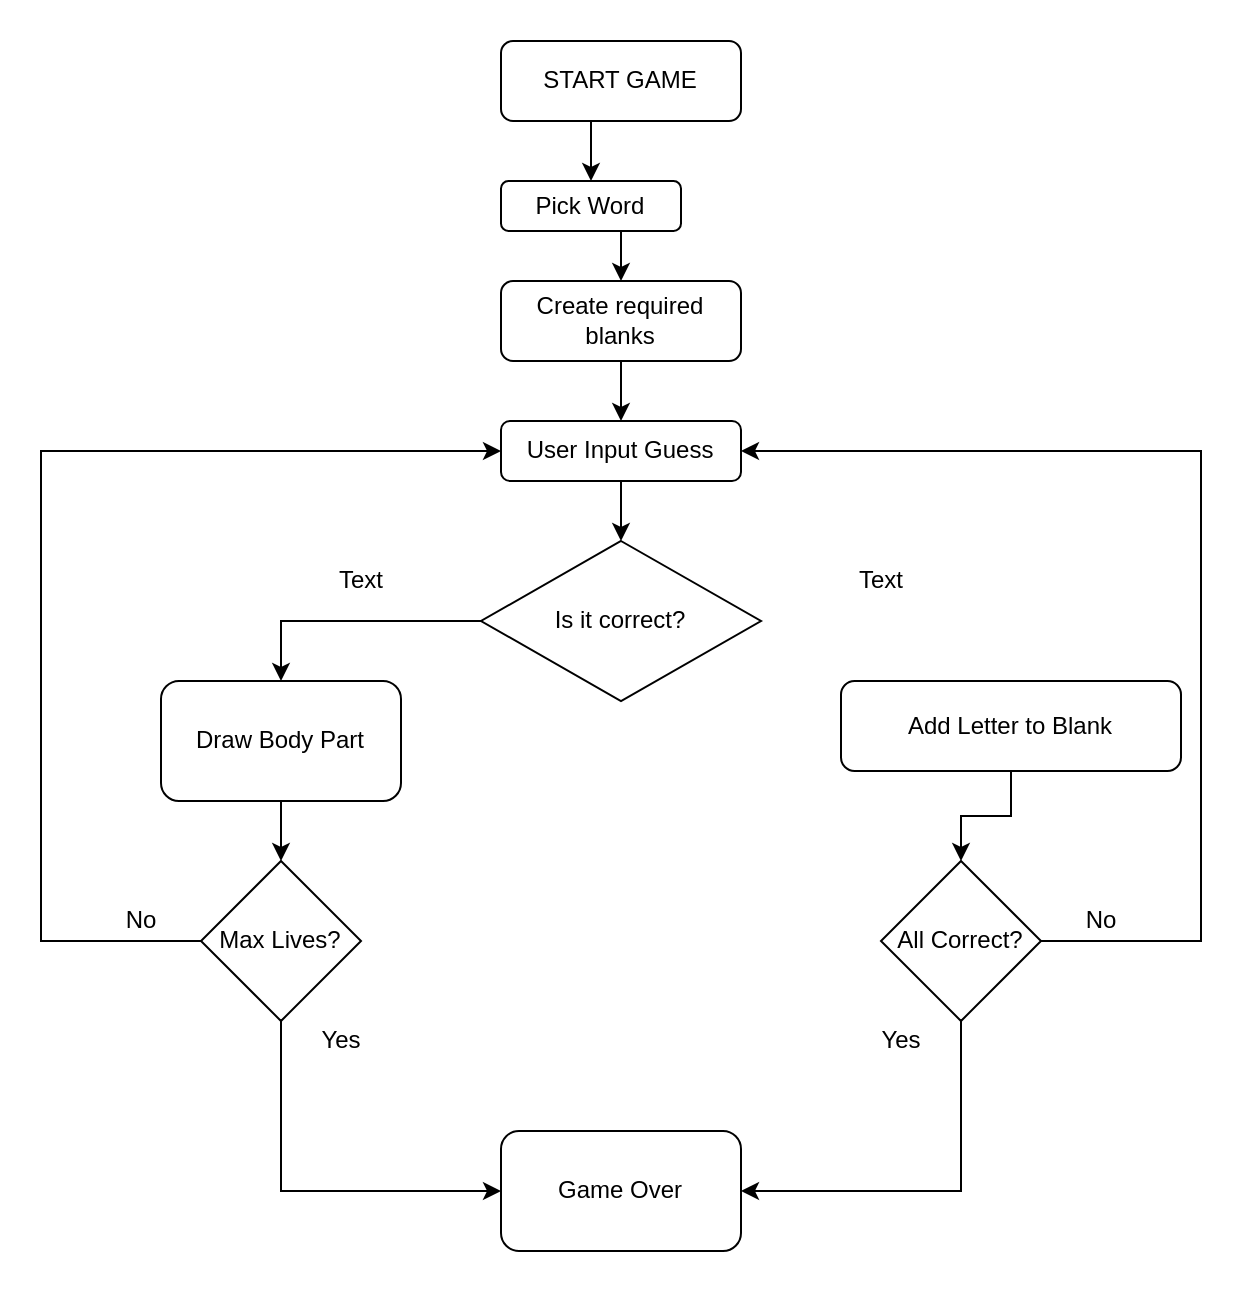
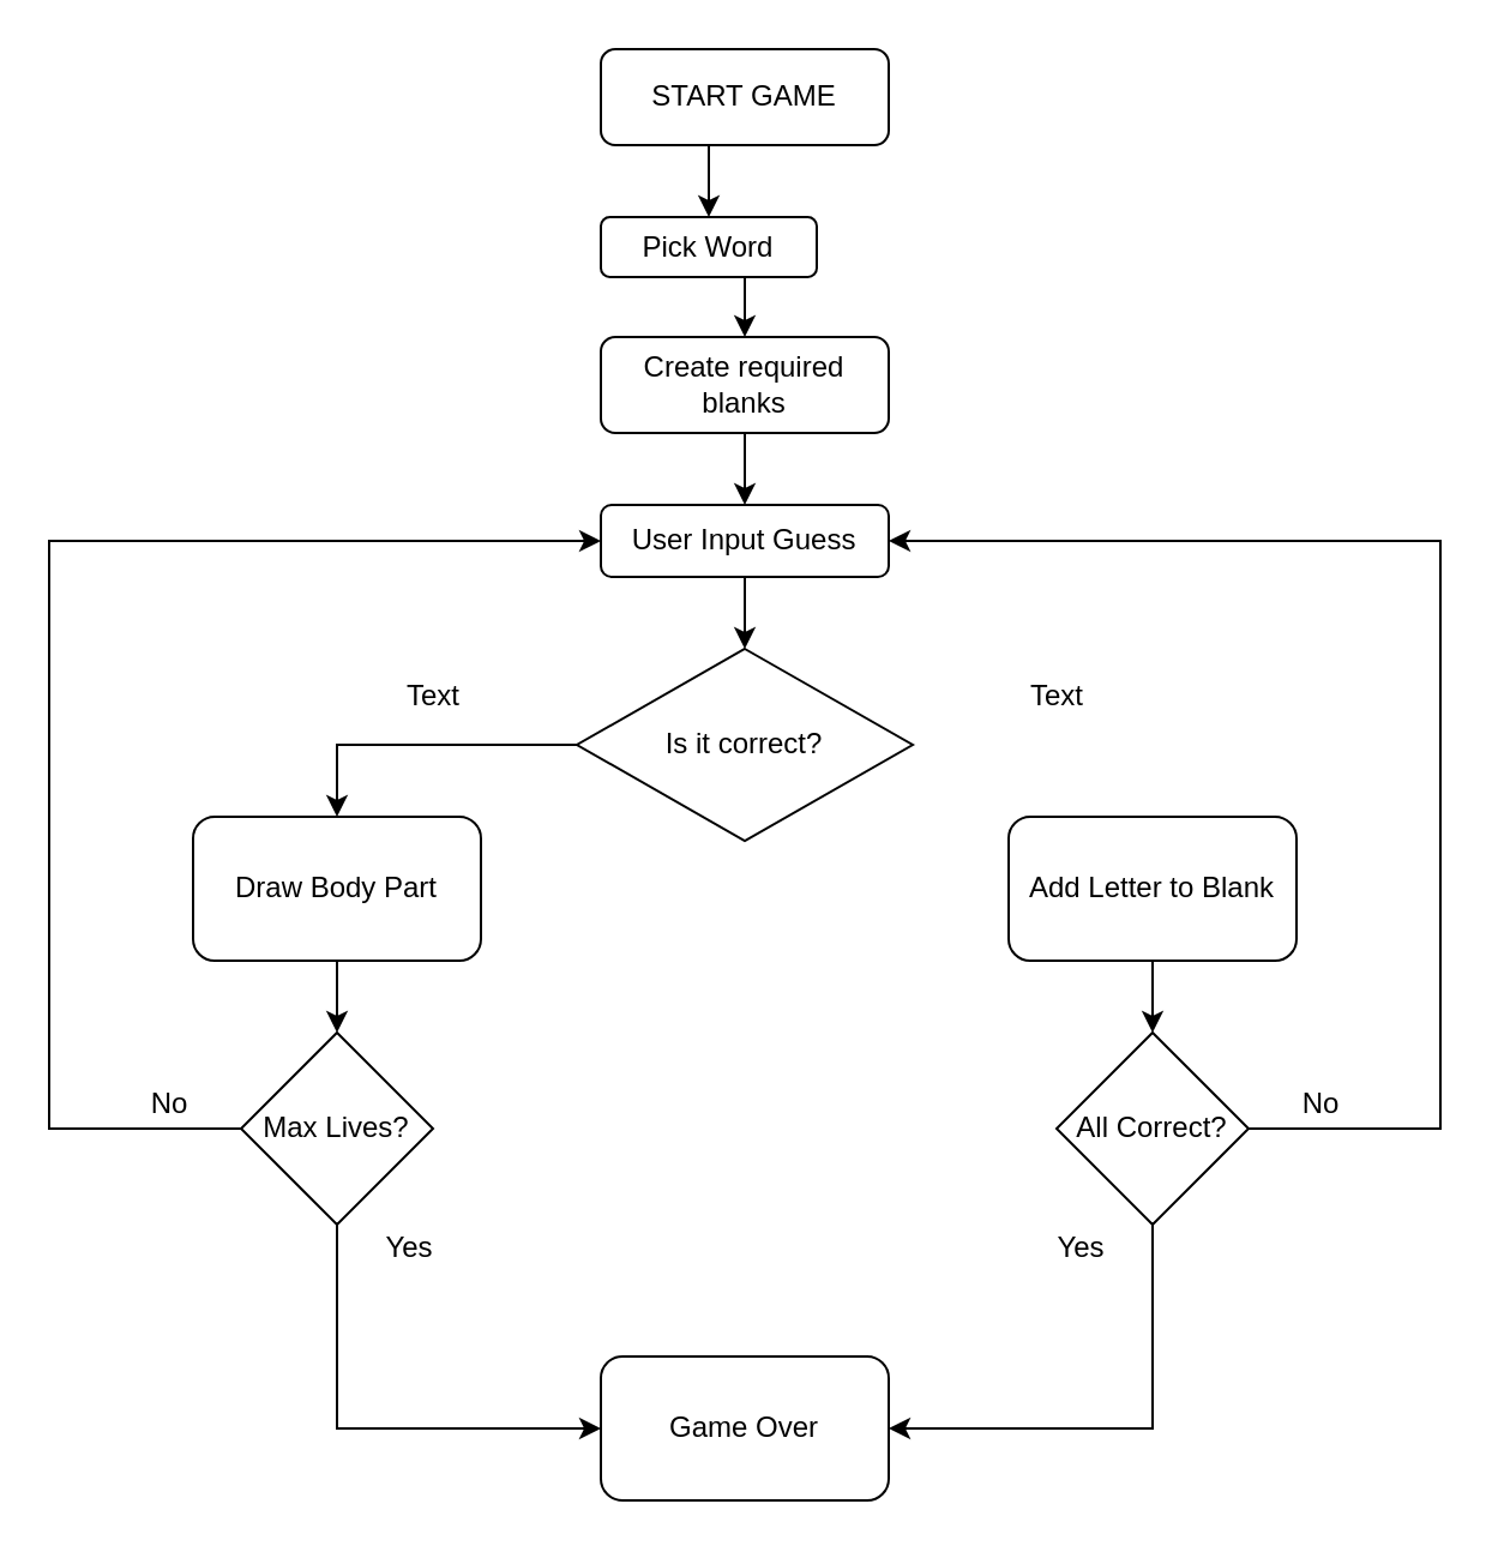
- <mxCell id="15" value="Add Letter to Blank" style="rounded=1;whiteSpace=wrap;html=1;" vertex="1" parent="1"><mxGeometry x="420" y="340" width="170" height="45" as="geometry" /></mxCell>
+ <mxCell id="15" value="Add Letter to Blank" style="rounded=1;whiteSpace=wrap;html=1;" vertex="1" parent="1"><mxGeometry x="420" y="340" width="120" height="60" as="geometry" /></mxCell>
